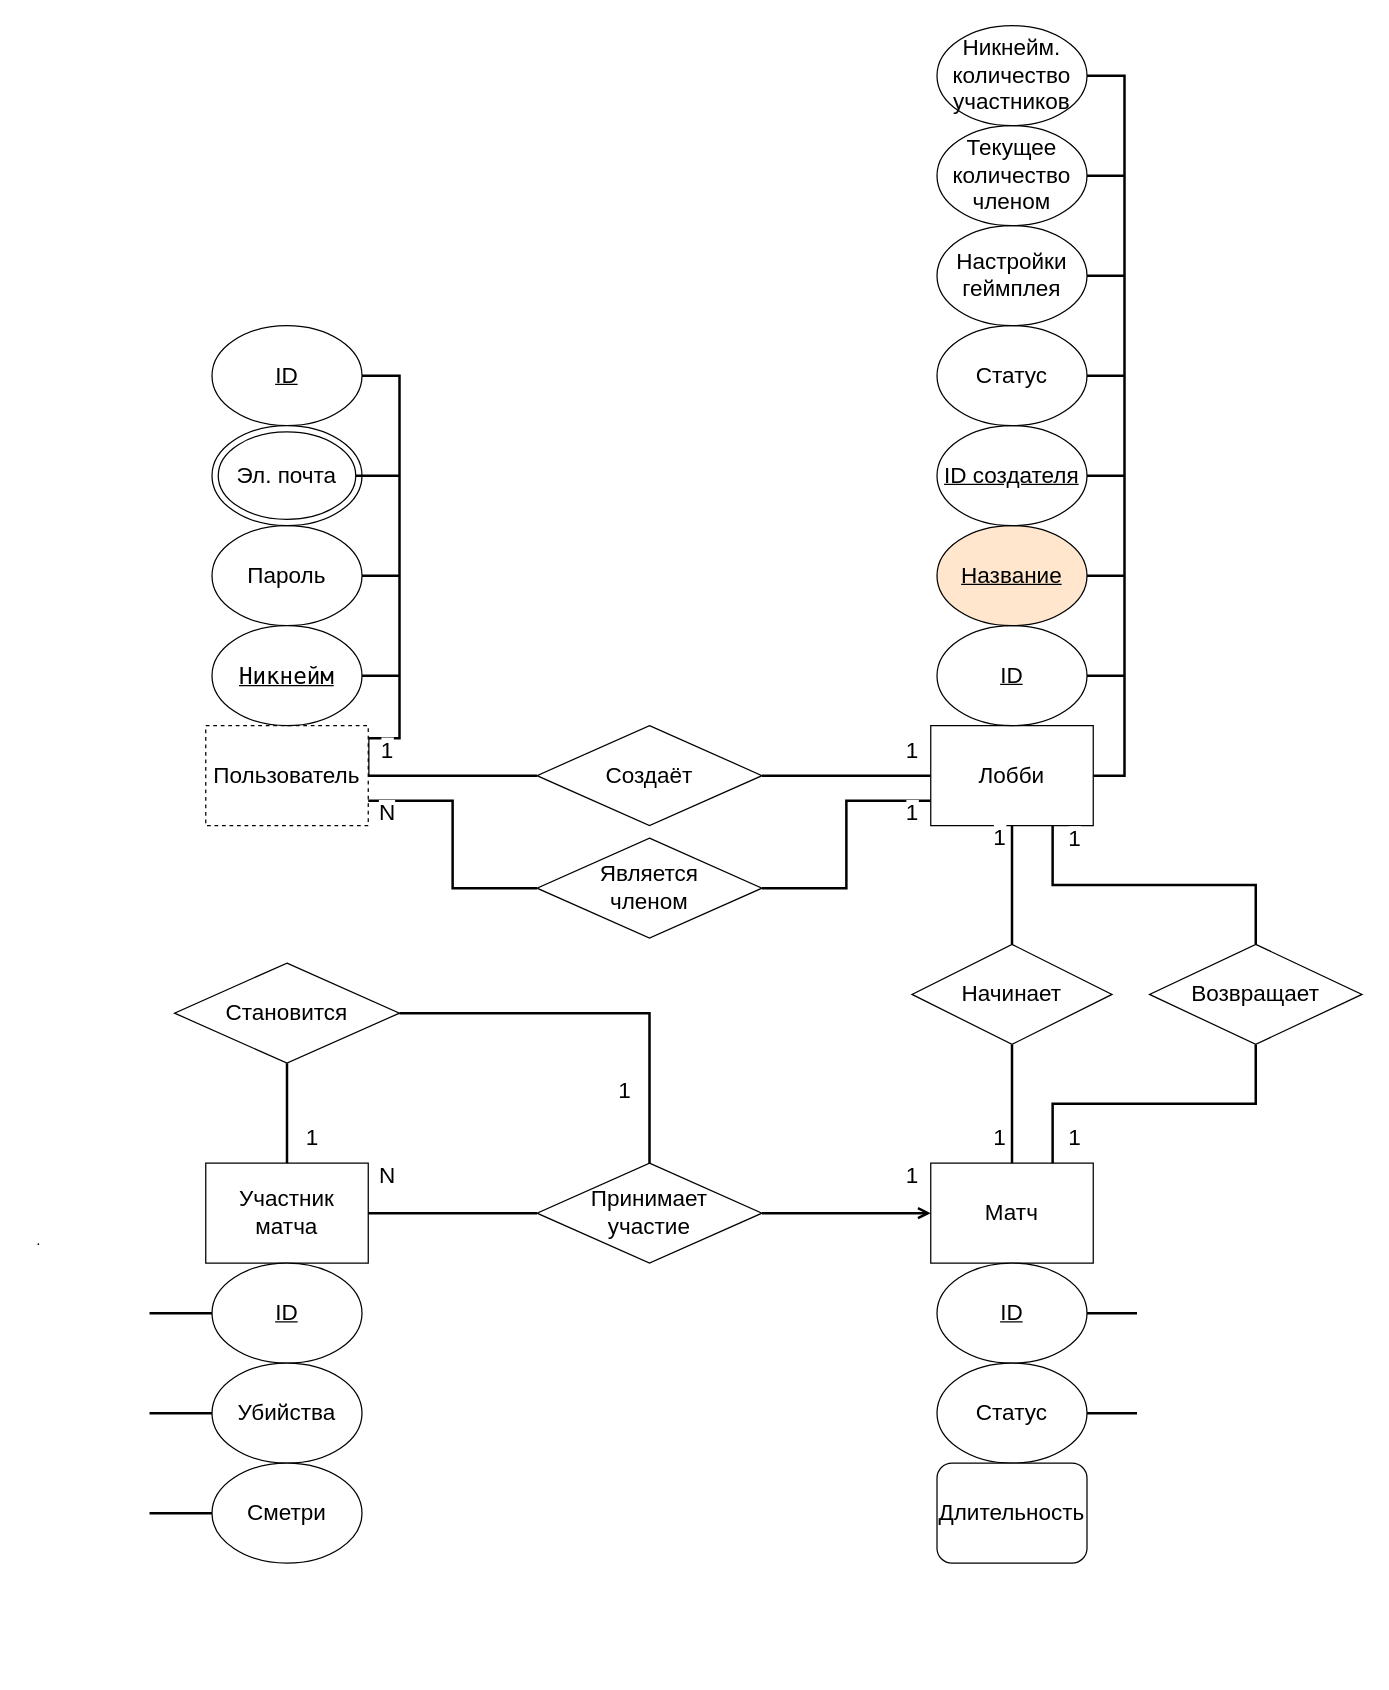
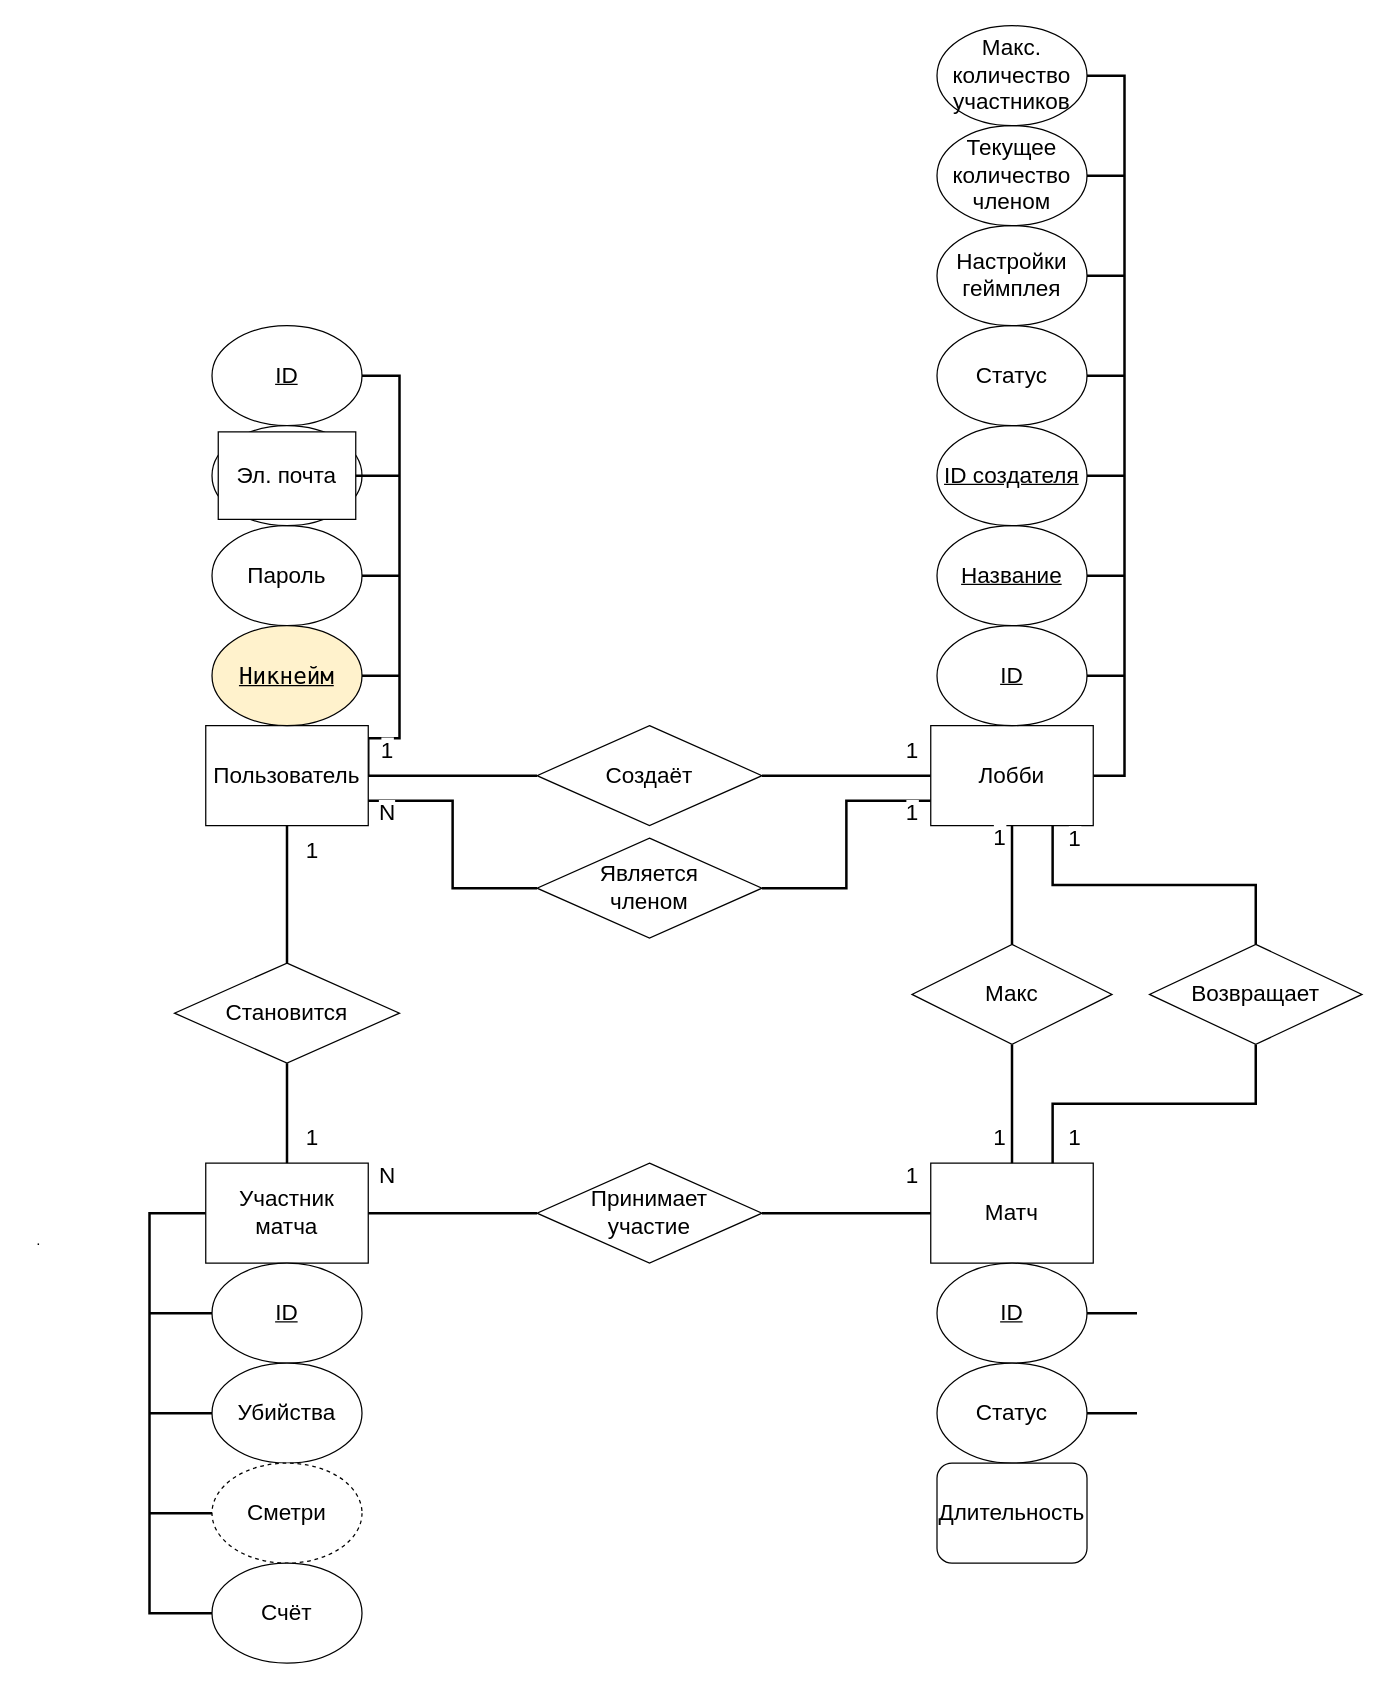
- <mxCell id="33" value="&lt;span style=&quot;font-size: 18px&quot;&gt;Никнейм.&lt;br&gt;количество&lt;br&gt;участников&lt;br&gt;&lt;/span&gt;" style="ellipse;whiteSpace=wrap;html=1;" vertex="1" parent="1"><mxGeometry x="749" y="20" width="120" height="80" as="geometry" /></mxCell>
+ <mxCell id="33" value="&lt;span style=&quot;font-size: 18px&quot;&gt;Макс.&lt;br&gt;количество&lt;br&gt;участников&lt;br&gt;&lt;/span&gt;" style="ellipse;whiteSpace=wrap;html=1;" vertex="1" parent="1"><mxGeometry x="749" y="20" width="120" height="80" as="geometry" /></mxCell>
- <mxCell id="9" value="&lt;span style=&quot;font-size: 18px&quot;&gt;Эл. почта&lt;/span&gt;" style="ellipse;whiteSpace=wrap;html=1;" vertex="1" parent="7"><mxGeometry x="5" y="5" width="110" height="70" as="geometry" /></mxCell>
+ <mxCell id="9" value="&lt;span style=&quot;font-size: 18px&quot;&gt;Эл. почта&lt;/span&gt;" style="whiteSpace=wrap;html=1;rounded=0;" vertex="1" parent="7"><mxGeometry x="5" y="5" width="110" height="70" as="geometry" /></mxCell>
- <mxCell id="24" value="&lt;span style=&quot;font-size: 18px&quot;&gt;&lt;u&gt;Название&lt;/u&gt;&lt;/span&gt;" style="ellipse;whiteSpace=wrap;html=1;fillColor=#ffe6cc;" vertex="1" parent="1"><mxGeometry x="749" y="420" width="120" height="80" as="geometry" /></mxCell>
+ <mxCell id="24" value="&lt;span style=&quot;font-size: 18px&quot;&gt;&lt;u&gt;Название&lt;/u&gt;&lt;/span&gt;" style="ellipse;whiteSpace=wrap;html=1;" vertex="1" parent="1"><mxGeometry x="749" y="420" width="120" height="80" as="geometry" /></mxCell>
- <mxCell id="11" value="&lt;font face=&quot;monospace&quot; style=&quot;font-size: 18px&quot;&gt;&lt;span style=&quot;white-space: nowrap&quot;&gt;&lt;u&gt;Никнейм&lt;/u&gt;&lt;/span&gt;&lt;/font&gt;" style="ellipse;whiteSpace=wrap;html=1;" vertex="1" parent="1"><mxGeometry x="169" y="500" width="120" height="80" as="geometry" /></mxCell>
+ <mxCell id="11" value="&lt;font face=&quot;monospace&quot; style=&quot;font-size: 18px&quot;&gt;&lt;span style=&quot;white-space: nowrap&quot;&gt;&lt;u&gt;Никнейм&lt;/u&gt;&lt;/span&gt;&lt;/font&gt;" style="ellipse;whiteSpace=wrap;html=1;fillColor=#fff2cc;" vertex="1" parent="1"><mxGeometry x="169" y="500" width="120" height="80" as="geometry" /></mxCell>
- <mxCell id="4" value="&lt;font style=&quot;font-size: 18px&quot;&gt;Пользователь&lt;/font&gt;" style="rounded=0;whiteSpace=wrap;html=1;dashed=1;" vertex="1" parent="1"><mxGeometry x="164" y="580" width="130" height="80" as="geometry" /></mxCell>
+ <mxCell id="4" value="&lt;font style=&quot;font-size: 18px&quot;&gt;Пользователь&lt;/font&gt;" style="rounded=0;whiteSpace=wrap;html=1;" vertex="1" parent="1"><mxGeometry x="164" y="580" width="130" height="80" as="geometry" /></mxCell>
- <mxCell id="37" value="&lt;font style=&quot;font-size: 18px&quot;&gt;Начинает&lt;/font&gt;" style="rhombus;whiteSpace=wrap;html=1;" vertex="1" parent="1"><mxGeometry x="729" y="755" width="160" height="80" as="geometry" /></mxCell>
+ <mxCell id="37" value="&lt;font style=&quot;font-size: 18px&quot;&gt;Макс&lt;/font&gt;" style="rhombus;whiteSpace=wrap;html=1;" vertex="1" parent="1"><mxGeometry x="729" y="755" width="160" height="80" as="geometry" /></mxCell>
- <mxCell id="58" value="&lt;font style=&quot;font-size: 18px&quot;&gt;1&lt;/font&gt;" style="edgeStyle=orthogonalEdgeStyle;rounded=0;jumpSize=6;orthogonalLoop=1;jettySize=auto;html=1;endArrow=none;endFill=0;strokeWidth=2;" edge="1" parent="1" source="60" target="50"><mxGeometry x="0.636" y="-20" relative="1" as="geometry"><mxPoint as="offset" /></mxGeometry></mxCell>
+ <mxCell id="58" value="&lt;font style=&quot;font-size: 18px&quot;&gt;1&lt;/font&gt;" style="edgeStyle=orthogonalEdgeStyle;rounded=0;jumpSize=6;orthogonalLoop=1;jettySize=auto;html=1;entryX=0.5;entryY=1;entryDx=0;entryDy=0;endArrow=none;endFill=0;strokeWidth=2;" edge="1" parent="1" source="60" target="4"><mxGeometry x="0.636" y="-20" relative="1" as="geometry"><mxPoint as="offset" /></mxGeometry></mxCell>
- <mxCell id="48" value="&lt;font style=&quot;font-size: 18px&quot;&gt;1&lt;/font&gt;" style="edgeStyle=orthogonalEdgeStyle;rounded=0;jumpSize=6;orthogonalLoop=1;jettySize=auto;html=1;entryX=0;entryY=0.5;entryDx=0;entryDy=0;endArrow=open;endFill=0;strokeWidth=2;" edge="1" parent="1" source="50" target="34"><mxGeometry x="0.778" y="30" relative="1" as="geometry"><mxPoint as="offset" /></mxGeometry></mxCell>
+ <mxCell id="48" value="&lt;font style=&quot;font-size: 18px&quot;&gt;1&lt;/font&gt;" style="edgeStyle=orthogonalEdgeStyle;rounded=0;jumpSize=6;orthogonalLoop=1;jettySize=auto;html=1;entryX=0;entryY=0.5;entryDx=0;entryDy=0;endArrow=none;endFill=0;strokeWidth=2;" edge="1" parent="1" source="50" target="34"><mxGeometry x="0.778" y="30" relative="1" as="geometry"><mxPoint as="offset" /></mxGeometry></mxCell>
+ <mxCell id="46" style="edgeStyle=orthogonalEdgeStyle;rounded=0;jumpSize=6;orthogonalLoop=1;jettySize=auto;html=1;entryX=0;entryY=0.5;entryDx=0;entryDy=0;endArrow=none;endFill=0;strokeWidth=2;exitX=0;exitY=0.5;exitDx=0;exitDy=0;" edge="1" parent="1" source="47" target="57"><mxGeometry relative="1" as="geometry"><Array as="points"><mxPoint x="119" y="970" /><mxPoint x="119" y="1290" /></Array></mxGeometry></mxCell>
- <mxCell id="56" value="&lt;span style=&quot;font-size: 18px&quot;&gt;Сметри&lt;/span&gt;" style="ellipse;whiteSpace=wrap;html=1;" vertex="1" parent="1"><mxGeometry x="169" y="1170" width="120" height="80" as="geometry" /></mxCell>
+ <mxCell id="56" value="&lt;span style=&quot;font-size: 18px&quot;&gt;Сметри&lt;/span&gt;" style="ellipse;whiteSpace=wrap;html=1;dashed=1;" vertex="1" parent="1"><mxGeometry x="169" y="1170" width="120" height="80" as="geometry" /></mxCell>
+ <mxCell id="57" value="&lt;span style=&quot;font-size: 18px&quot;&gt;Счёт&lt;/span&gt;" style="ellipse;whiteSpace=wrap;html=1;" vertex="1" parent="1"><mxGeometry x="169" y="1250" width="120" height="80" as="geometry" /></mxCell>
